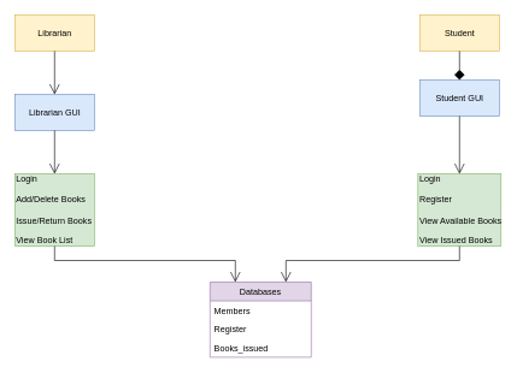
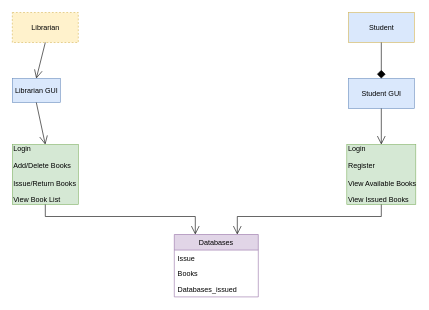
- <mxCell id="2" value="Librarian" style="html=1;fillColor=#fff2cc;strokeColor=#d6b656;" vertex="1" parent="1"><mxGeometry x="20" y="20" width="110" height="50" as="geometry" /></mxCell>
+ <mxCell id="2" value="Librarian" style="html=1;fillColor=#fff2cc;strokeColor=#d6b656;dashed=1;" vertex="1" parent="1"><mxGeometry x="20" y="20" width="110" height="50" as="geometry" /></mxCell>
- <mxCell id="3" value="Student" style="html=1;fillColor=#fff2cc;strokeColor=#d6b656;" vertex="1" parent="1"><mxGeometry x="580" y="20" width="110" height="50" as="geometry" /></mxCell>
+ <mxCell id="3" value="Student" style="html=1;fillColor=#dae8fc;strokeColor=#d6b656;" vertex="1" parent="1"><mxGeometry x="580" y="20" width="110" height="50" as="geometry" /></mxCell>
- <mxCell id="5" value="Student GUI" style="html=1;fillColor=#dae8fc;strokeColor=#6c8ebf;" vertex="1" parent="1"><mxGeometry x="580" y="110" width="110" height="50" as="geometry" /></mxCell>
+ <mxCell id="5" value="Student GUI" style="html=1;fillColor=#dae8fc;strokeColor=#6c8ebf;" vertex="1" parent="1"><mxGeometry x="580" y="130" width="110" height="50" as="geometry" /></mxCell>
- <mxCell id="4" value="Librarian GUI" style="html=1;fillColor=#dae8fc;strokeColor=#6c8ebf;" vertex="1" parent="1"><mxGeometry x="20" y="130" width="110" height="50" as="geometry" /></mxCell>
+ <mxCell id="4" value="Librarian GUI" style="html=1;fillColor=#dae8fc;strokeColor=#6c8ebf;" vertex="1" parent="1"><mxGeometry x="20" y="130" width="80" height="40" as="geometry" /></mxCell>
- <mxCell id="9" value="Members" style="text;strokeColor=none;fillColor=none;align=left;verticalAlign=top;spacingLeft=4;spacingRight=4;overflow=hidden;rotatable=0;points=[[0,0.5],[1,0.5]];portConstraint=eastwest;" vertex="1" parent="8"><mxGeometry y="26" width="140" height="26" as="geometry" /></mxCell>
+ <mxCell id="9" value="Issue" style="text;strokeColor=none;fillColor=none;align=left;verticalAlign=top;spacingLeft=4;spacingRight=4;overflow=hidden;rotatable=0;points=[[0,0.5],[1,0.5]];portConstraint=eastwest;" vertex="1" parent="8"><mxGeometry y="26" width="140" height="26" as="geometry" /></mxCell>
- <mxCell id="10" value="Register" style="text;strokeColor=none;fillColor=none;align=left;verticalAlign=top;spacingLeft=4;spacingRight=4;overflow=hidden;rotatable=0;points=[[0,0.5],[1,0.5]];portConstraint=eastwest;" vertex="1" parent="8"><mxGeometry y="52" width="140" height="26" as="geometry" /></mxCell>
+ <mxCell id="10" value="Books" style="text;strokeColor=none;fillColor=none;align=left;verticalAlign=top;spacingLeft=4;spacingRight=4;overflow=hidden;rotatable=0;points=[[0,0.5],[1,0.5]];portConstraint=eastwest;" vertex="1" parent="8"><mxGeometry y="52" width="140" height="26" as="geometry" /></mxCell>
- <mxCell id="11" value="Books_issued" style="text;strokeColor=none;fillColor=none;align=left;verticalAlign=top;spacingLeft=4;spacingRight=4;overflow=hidden;rotatable=0;points=[[0,0.5],[1,0.5]];portConstraint=eastwest;" vertex="1" parent="8"><mxGeometry y="78" width="140" height="26" as="geometry" /></mxCell>
+ <mxCell id="11" value="Databases_issued" style="text;strokeColor=none;fillColor=none;align=left;verticalAlign=top;spacingLeft=4;spacingRight=4;overflow=hidden;rotatable=0;points=[[0,0.5],[1,0.5]];portConstraint=eastwest;" vertex="1" parent="8"><mxGeometry y="78" width="140" height="26" as="geometry" /></mxCell>
